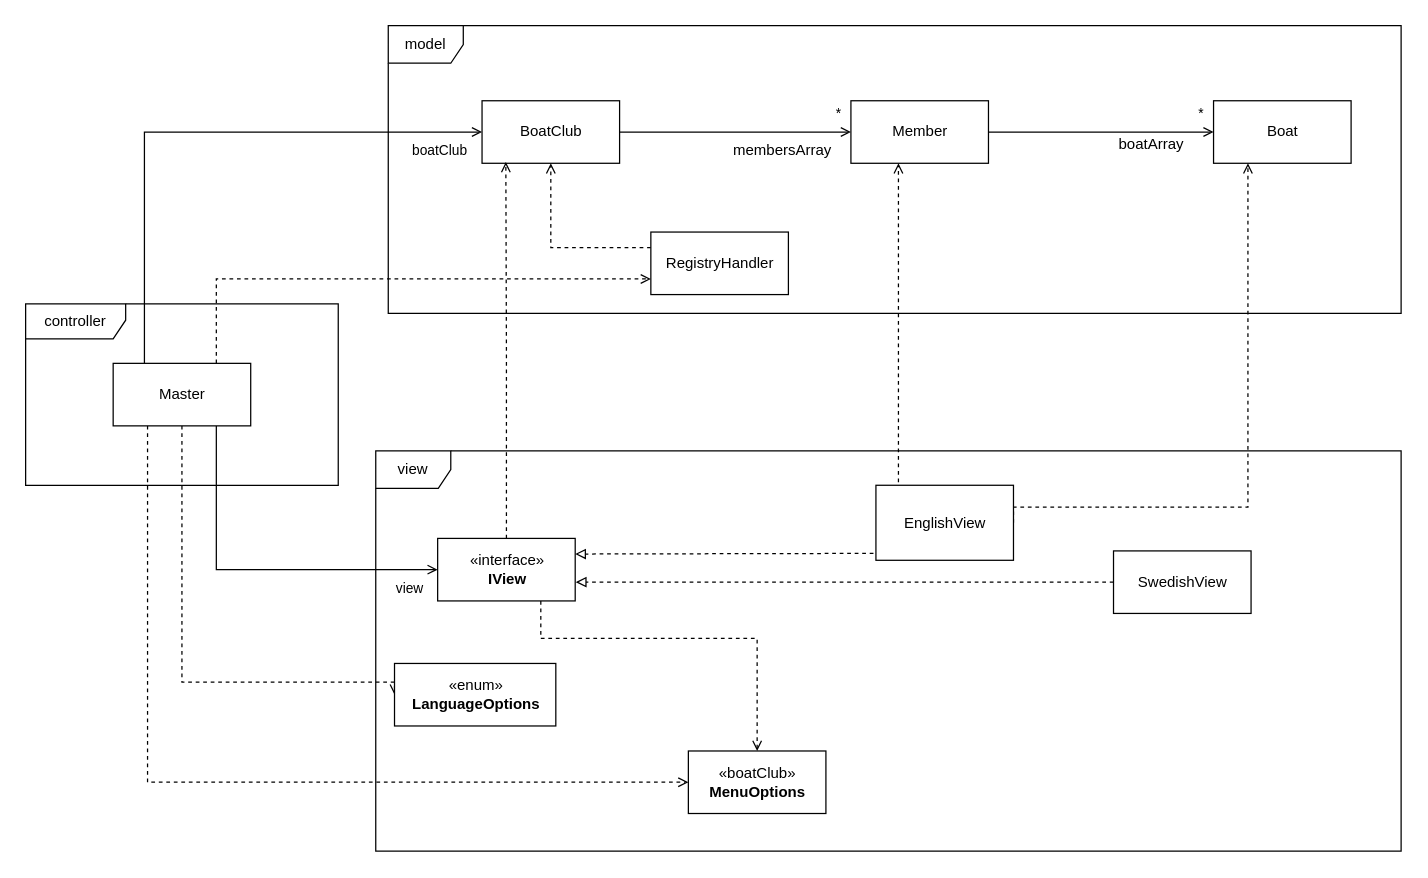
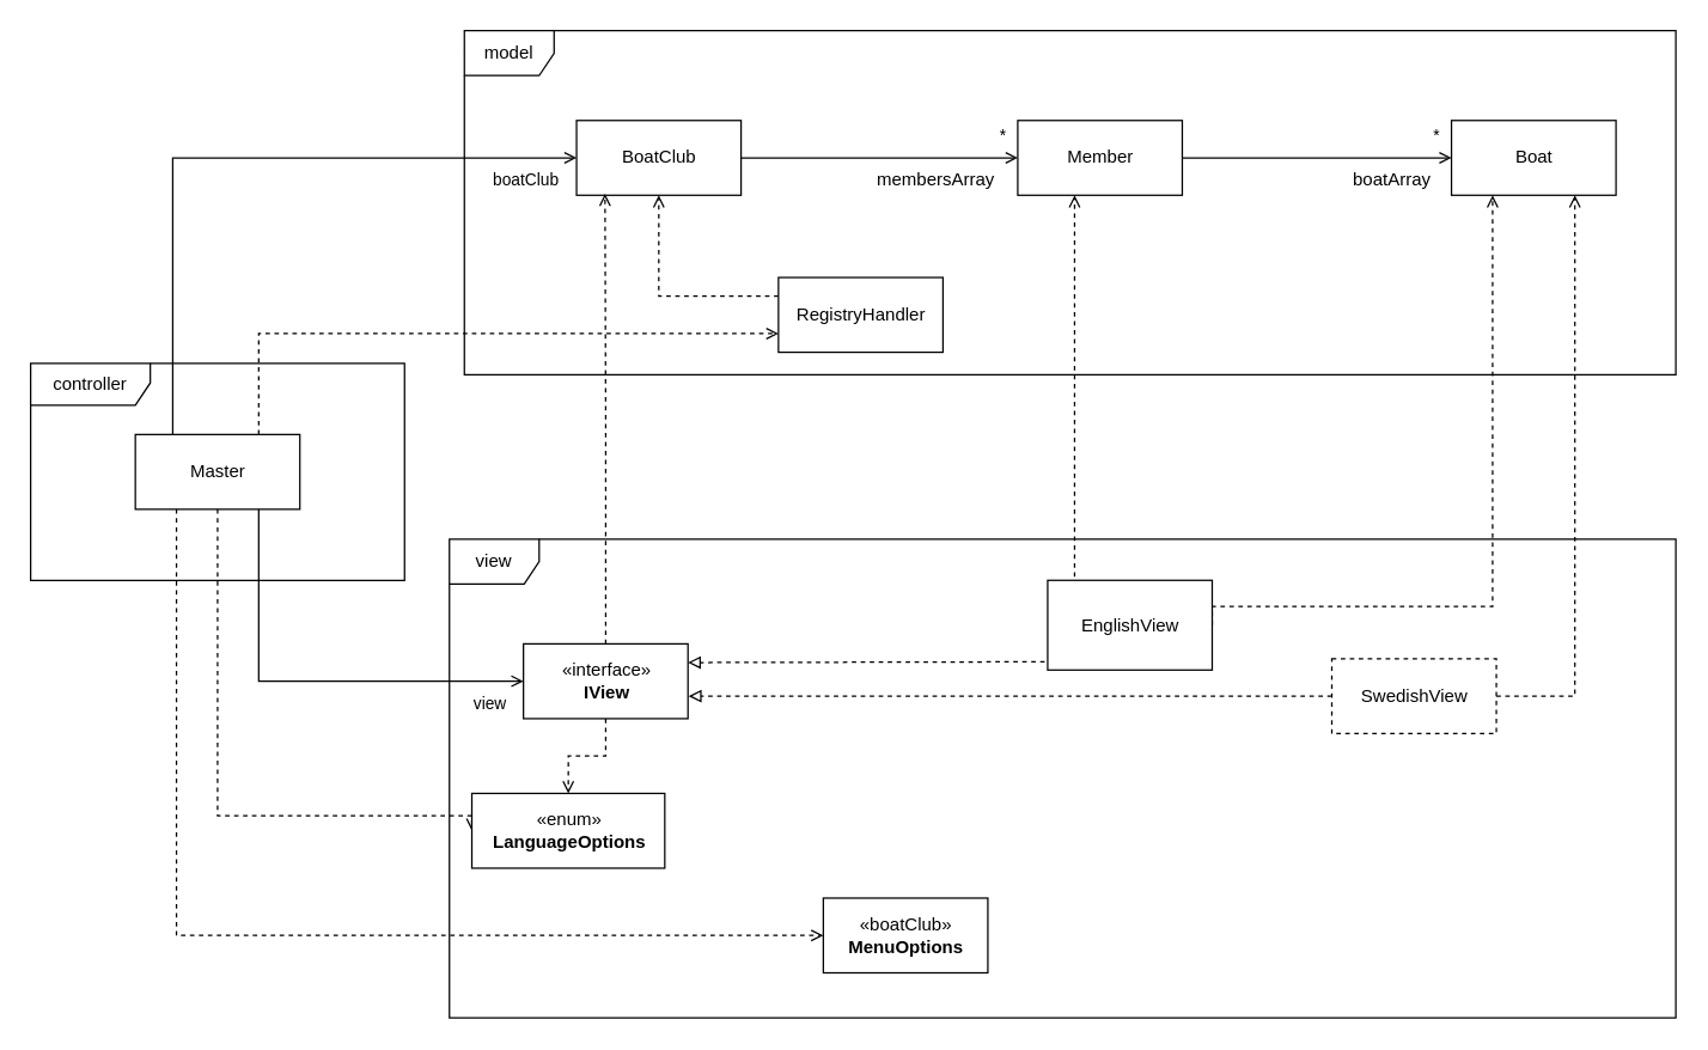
- <mxCell id="10" value="boatArray" style="text;html=1;align=center;verticalAlign=middle;resizable=0;points=[];autosize=1;" vertex="1" parent="1"><mxGeometry x="880" y="105" width="80" height="20" as="geometry" /></mxCell>
+ <mxCell id="10" value="boatArray" style="text;html=1;align=center;verticalAlign=middle;resizable=0;points=[];autosize=1;" vertex="1" parent="1"><mxGeometry x="890" y="110" width="80" height="20" as="geometry" /></mxCell>
+ <mxCell id="30" style="edgeStyle=orthogonalEdgeStyle;rounded=0;orthogonalLoop=1;jettySize=auto;html=1;entryX=0.75;entryY=1;entryDx=0;entryDy=0;dashed=1;endArrow=open;endFill=0;" edge="1" parent="1" source="31" target="8"><mxGeometry relative="1" as="geometry"><Array as="points"><mxPoint x="1053" y="465" /></Array></mxGeometry></mxCell>
- <mxCell id="31" value="SwedishView" style="html=1;" vertex="1" parent="1"><mxGeometry x="890" y="440" width="110" height="50" as="geometry" /></mxCell>
+ <mxCell id="31" value="SwedishView" style="html=1;dashed=1;" vertex="1" parent="1"><mxGeometry x="890" y="440" width="110" height="50" as="geometry" /></mxCell>
+ <mxCell id="20" value="" style="edgeStyle=orthogonalEdgeStyle;rounded=0;orthogonalLoop=1;jettySize=auto;html=1;dashed=1;endArrow=open;endFill=0;" edge="1" parent="1" source="22" target="23"><mxGeometry relative="1" as="geometry" /></mxCell>
- <mxCell id="21" style="edgeStyle=orthogonalEdgeStyle;rounded=0;orthogonalLoop=1;jettySize=auto;html=1;exitX=0.75;exitY=1;exitDx=0;exitDy=0;entryX=0.5;entryY=0;entryDx=0;entryDy=0;dashed=1;endArrow=open;endFill=0;" edge="1" parent="1" source="22" target="24"><mxGeometry relative="1" as="geometry"><Array as="points"><mxPoint x="432" y="510" /><mxPoint x="605" y="510" /></Array></mxGeometry></mxCell>
